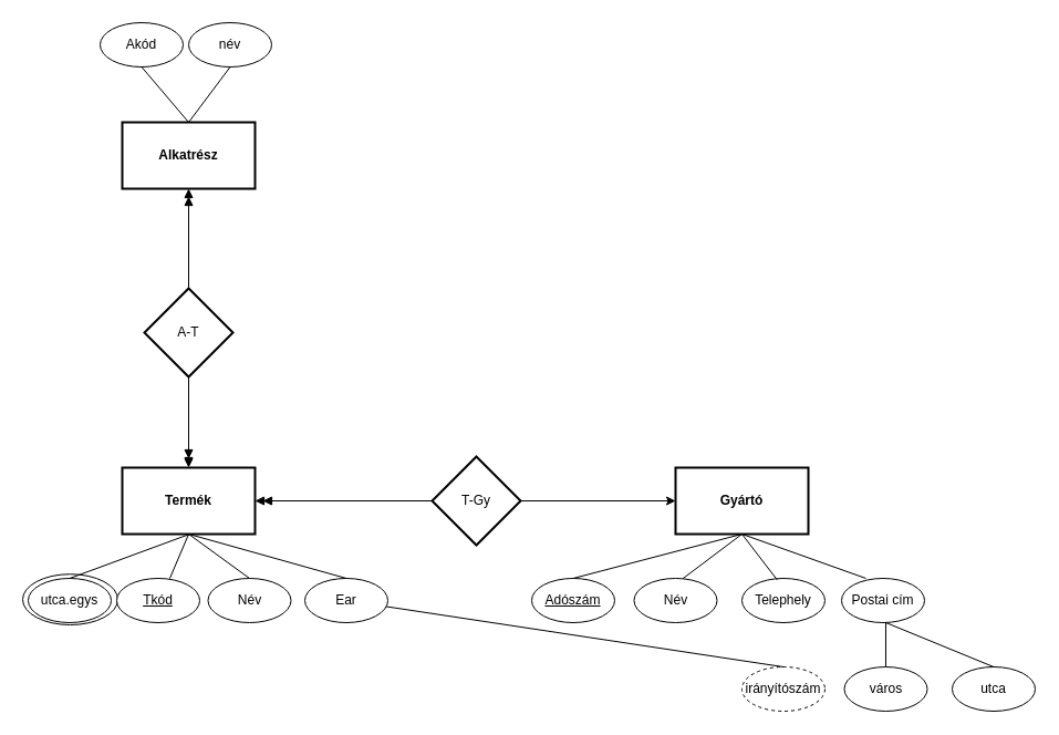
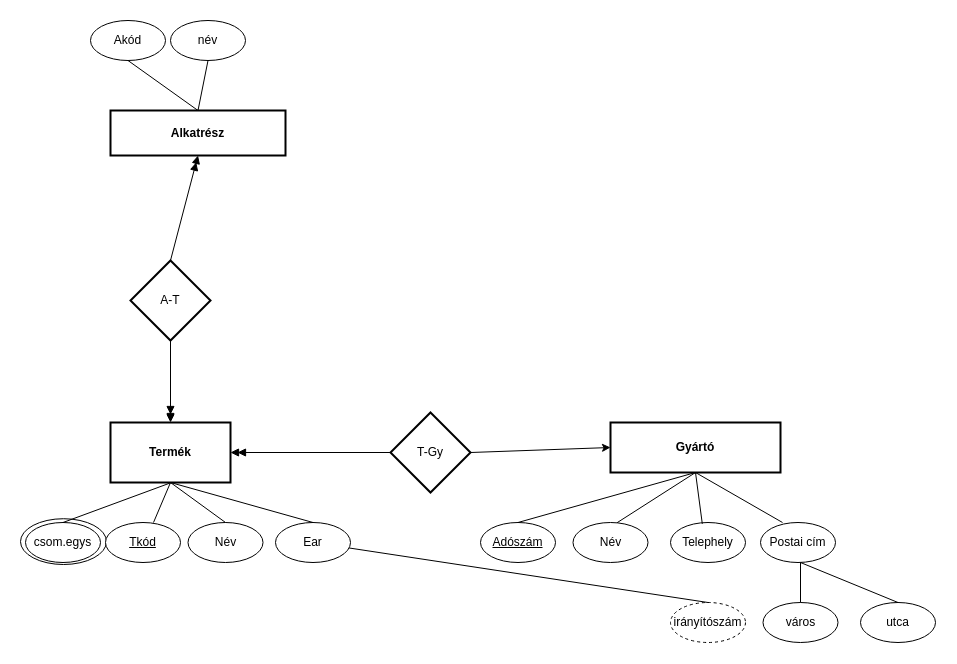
- <mxCell id="34" value="&lt;b&gt;Alkatrész&lt;/b&gt;" style="rounded=0;whiteSpace=wrap;html=1;strokeWidth=2;" vertex="1" parent="1"><mxGeometry y="110" width="120" height="60" as="geometry" x="110" /></mxCell>
+ <mxCell id="34" value="&lt;b&gt;Alkatrész&lt;/b&gt;" style="rounded=0;whiteSpace=wrap;html=1;strokeWidth=2;" vertex="1" parent="1"><mxGeometry x="110" y="110" width="175" height="45" as="geometry" /></mxCell>
- <mxCell id="4" value="&lt;b&gt;Gyártó&lt;/b&gt;" style="rounded=0;whiteSpace=wrap;html=1;strokeWidth=2;" parent="1" vertex="1"><mxGeometry x="610" y="422" width="120" height="60" as="geometry" /></mxCell>
+ <mxCell id="4" value="&lt;b&gt;Gyártó&lt;/b&gt;" style="rounded=0;whiteSpace=wrap;html=1;strokeWidth=2;" parent="1" vertex="1"><mxGeometry x="610" y="422" width="170" height="50" as="geometry" /></mxCell>
- <mxCell id="5" value="utca.egys" style="ellipse;whiteSpace=wrap;html=1;" parent="1" vertex="1"><mxGeometry x="25" y="522" width="75" height="40" as="geometry" /></mxCell>
+ <mxCell id="5" value="csom.egys" style="ellipse;whiteSpace=wrap;html=1;" parent="1" vertex="1"><mxGeometry x="25" y="522" width="75" height="40" as="geometry" /></mxCell>
